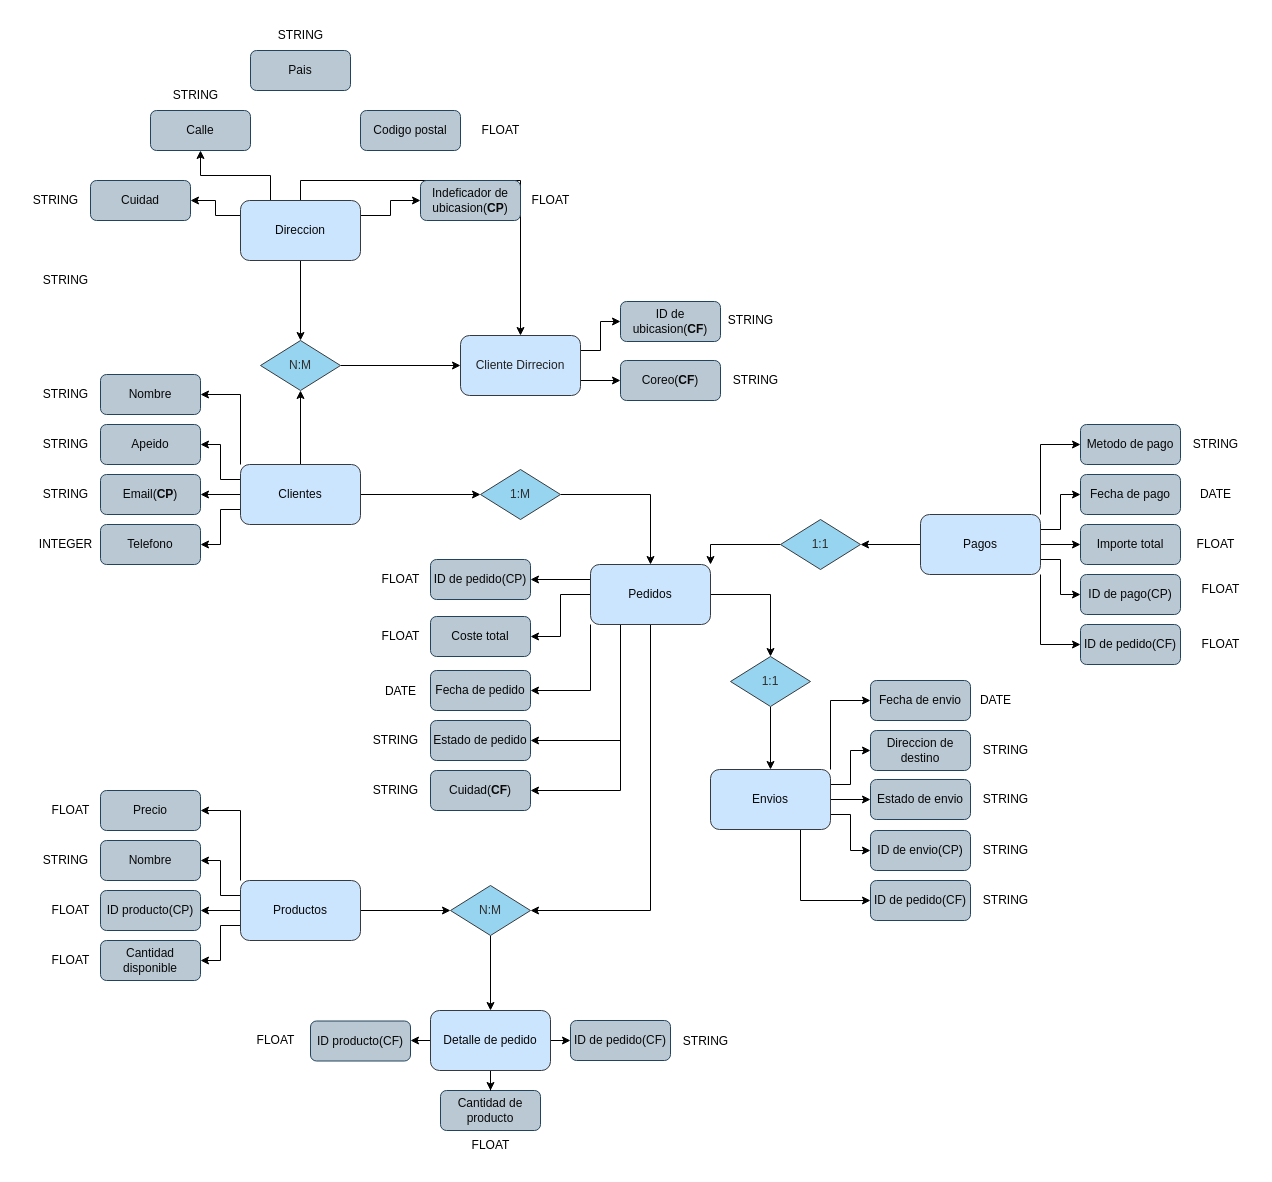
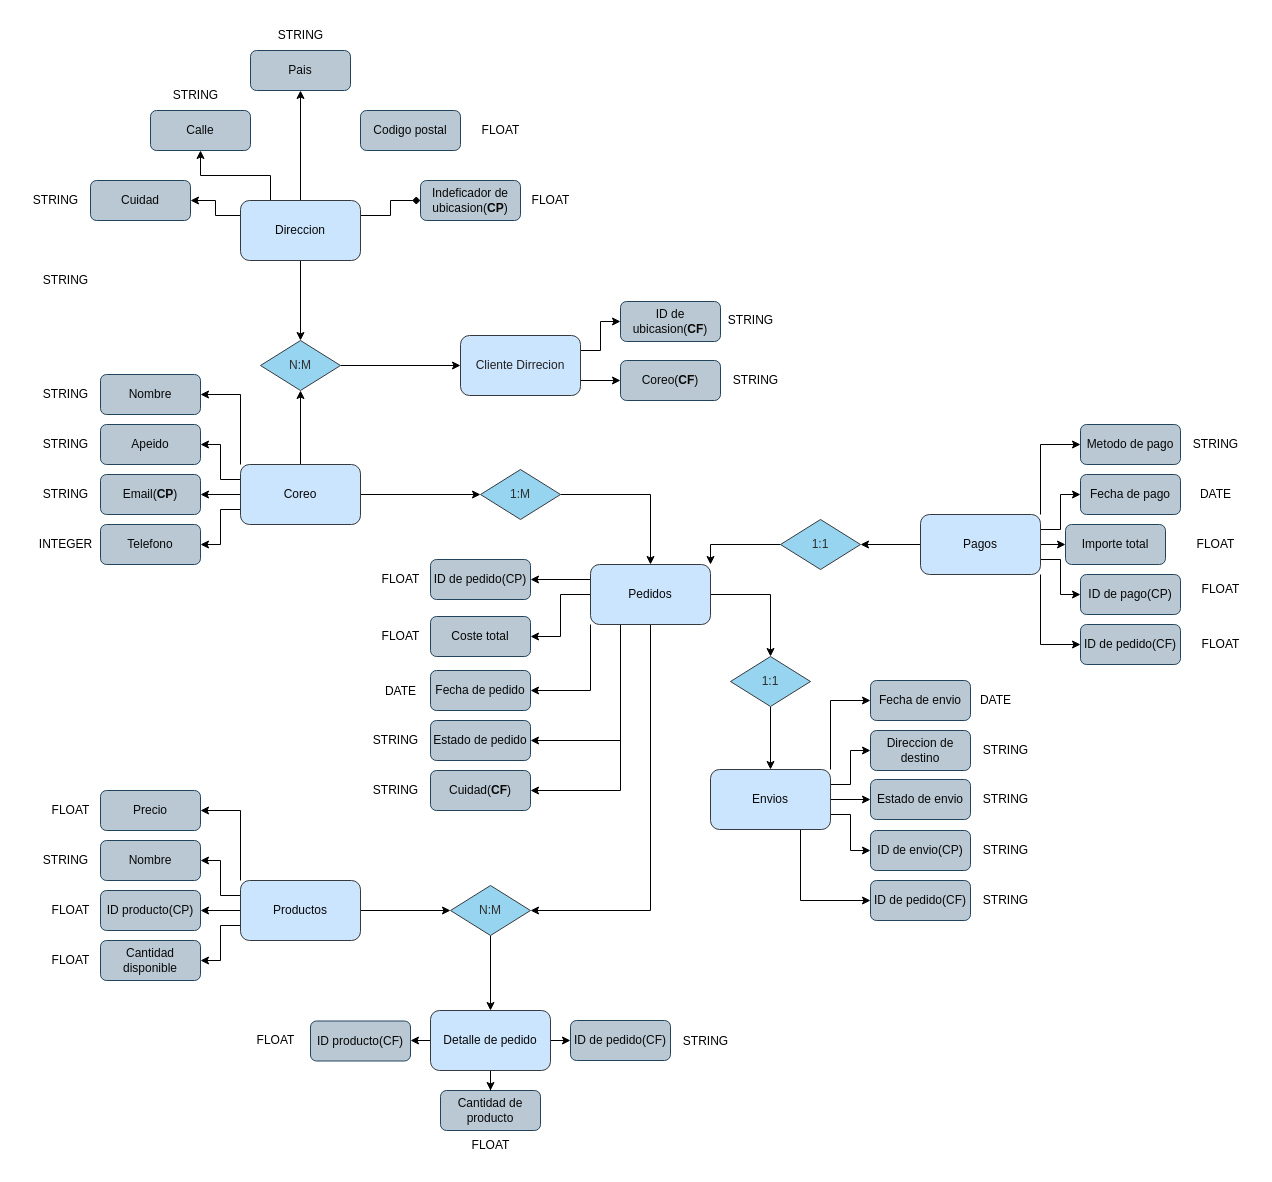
- <mxCell id="14" style="edgeStyle=orthogonalEdgeStyle;rounded=0;orthogonalLoop=1;jettySize=auto;html=1;exitX=0.5;exitY=0;exitDx=0;exitDy=0;" parent="1" source="18" target="78" edge="1"><mxGeometry relative="1" as="geometry" /></mxCell>
+ <mxCell id="14" style="edgeStyle=orthogonalEdgeStyle;rounded=0;orthogonalLoop=1;jettySize=auto;html=1;exitX=0.5;exitY=0;exitDx=0;exitDy=0;" parent="1" source="18" target="21" edge="1"><mxGeometry relative="1" as="geometry" /></mxCell>
- <mxCell id="13" style="edgeStyle=orthogonalEdgeStyle;rounded=0;orthogonalLoop=1;jettySize=auto;html=1;exitX=1;exitY=0.25;exitDx=0;exitDy=0;" parent="1" source="18" target="54" edge="1"><mxGeometry relative="1" as="geometry" /></mxCell>
+ <mxCell id="13" style="edgeStyle=orthogonalEdgeStyle;rounded=0;orthogonalLoop=1;jettySize=auto;html=1;exitX=1;exitY=0.25;exitDx=0;exitDy=0;endArrow=diamond;" parent="1" source="18" target="54" edge="1"><mxGeometry relative="1" as="geometry" /></mxCell>
- <mxCell id="8" value="&lt;font color=&quot;#080808&quot;&gt;Clientes&lt;/font&gt;" style="rounded=1;whiteSpace=wrap;html=1;fillColor=#cce5ff;strokeColor=#36393d;" parent="1" vertex="1"><mxGeometry x="240" y="464" width="120" height="60" as="geometry" /></mxCell>
+ <mxCell id="8" value="&lt;font color=&quot;#080808&quot;&gt;Coreo&lt;/font&gt;" style="rounded=1;whiteSpace=wrap;html=1;fillColor=#cce5ff;strokeColor=#36393d;" parent="1" vertex="1"><mxGeometry x="240" y="464" width="120" height="60" as="geometry" /></mxCell>
- <mxCell id="42" value="&lt;font color=&quot;#080808&quot;&gt;Importe total&lt;/font&gt;" style="rounded=1;whiteSpace=wrap;html=1;fillColor=#bac8d3;strokeColor=#23445d;" parent="1" vertex="1"><mxGeometry x="1080" y="524" width="100" height="40" as="geometry" /></mxCell>
+ <mxCell id="42" value="&lt;font color=&quot;#080808&quot;&gt;Importe total&lt;/font&gt;" style="rounded=1;whiteSpace=wrap;html=1;fillColor=#bac8d3;strokeColor=#23445d;" parent="1" vertex="1"><mxGeometry x="1065" y="524" width="100" height="40" as="geometry" /></mxCell>
